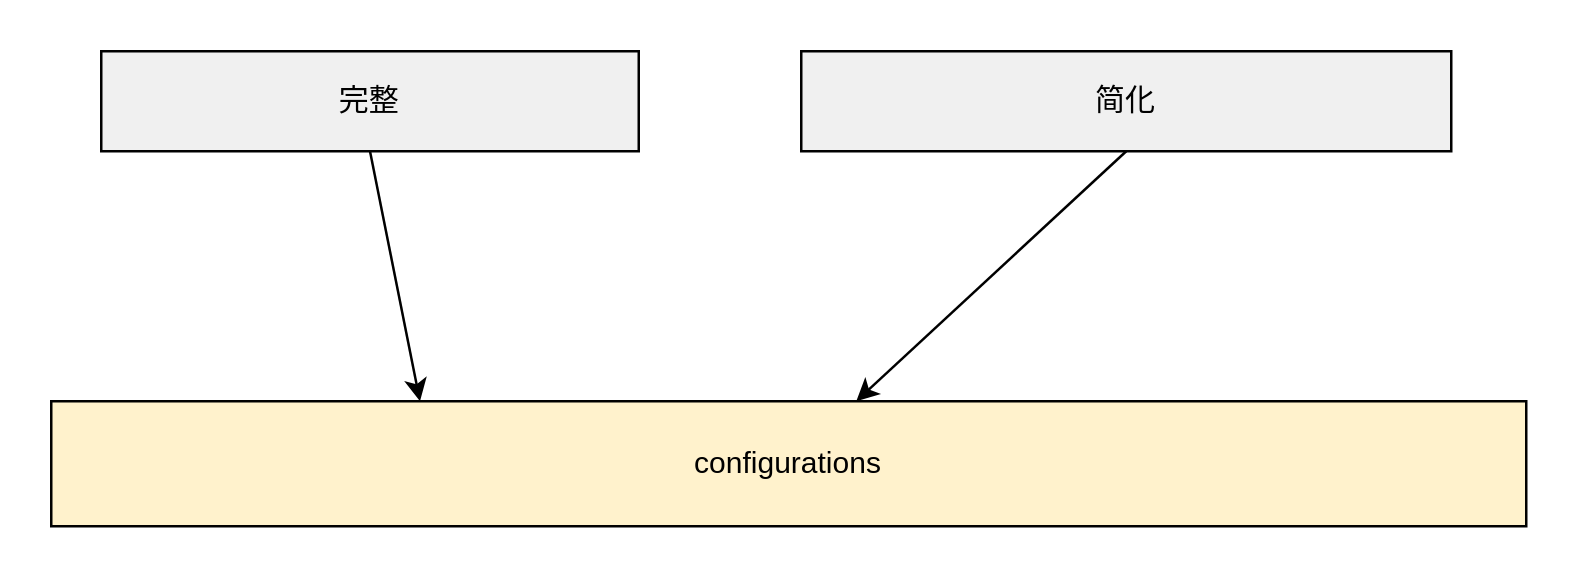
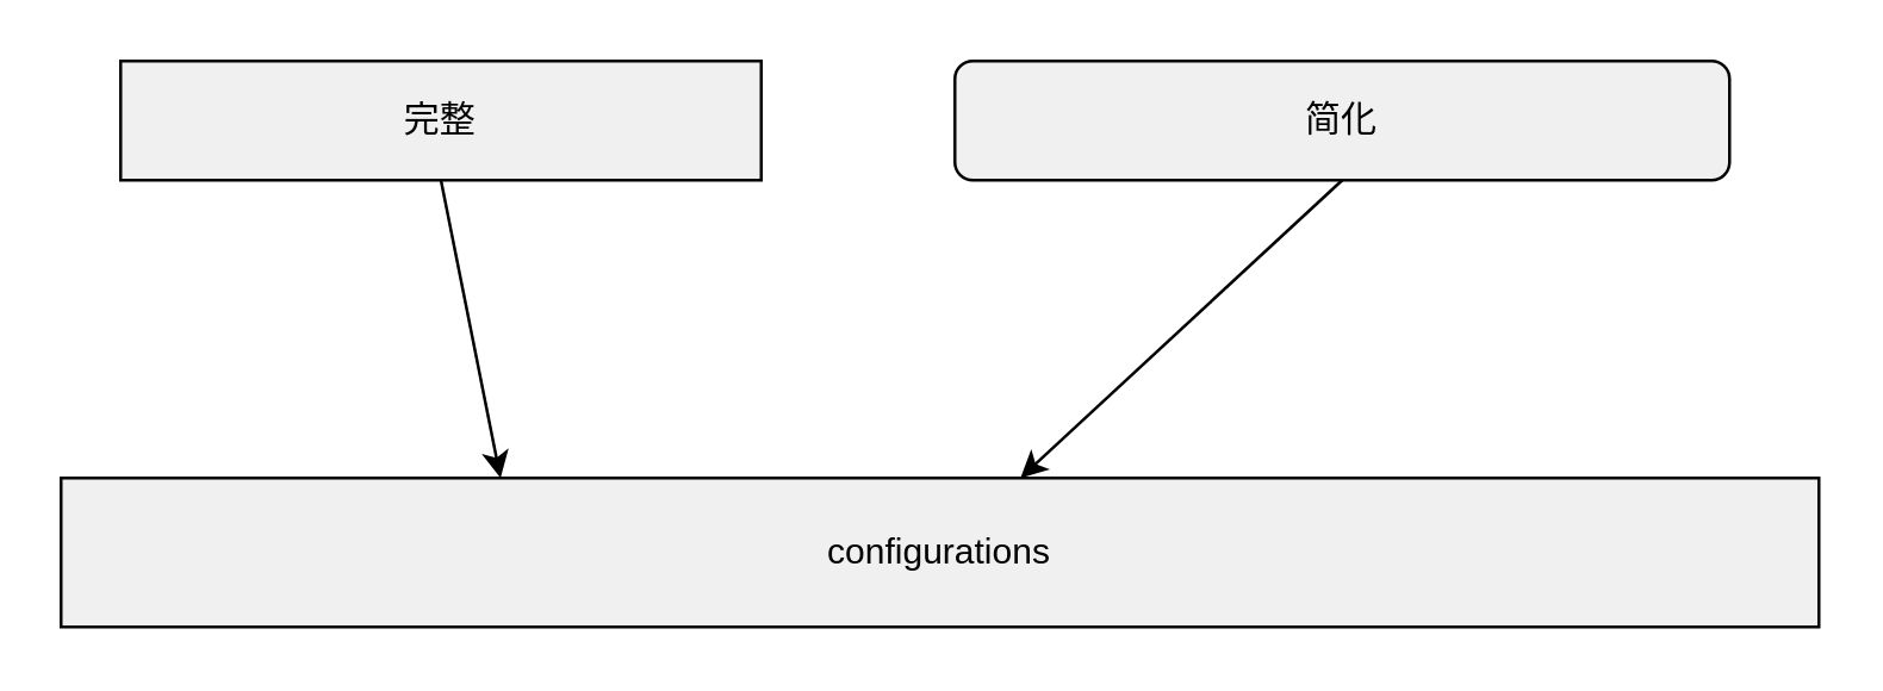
- <mxCell id="3" value="&lt;font color=&quot;#000000&quot;&gt;简化&lt;/font&gt;" style="rounded=0;whiteSpace=wrap;html=1;fillColor=#F0F0F0;strokeColor=#000000;" vertex="1" parent="1"><mxGeometry x="320" y="20" width="260" height="40" as="geometry" /></mxCell>
+ <mxCell id="3" value="&lt;font color=&quot;#000000&quot;&gt;简化&lt;/font&gt;" style="whiteSpace=wrap;html=1;fillColor=#F0F0F0;strokeColor=#000000;rounded=1;" vertex="1" parent="1"><mxGeometry x="320" y="20" width="260" height="40" as="geometry" /></mxCell>
- <mxCell id="4" value="&lt;font color=&quot;#000000&quot;&gt;configurations&lt;/font&gt;" style="rounded=0;whiteSpace=wrap;html=1;fillColor=#fff2cc;strokeColor=#000000;" vertex="1" parent="1"><mxGeometry x="20" y="160" width="590" height="50" as="geometry" /></mxCell>
+ <mxCell id="4" value="&lt;font color=&quot;#000000&quot;&gt;configurations&lt;/font&gt;" style="rounded=0;whiteSpace=wrap;html=1;fillColor=#F0F0F0;strokeColor=#000000;" vertex="1" parent="1"><mxGeometry x="20" y="160" width="590" height="50" as="geometry" /></mxCell>
